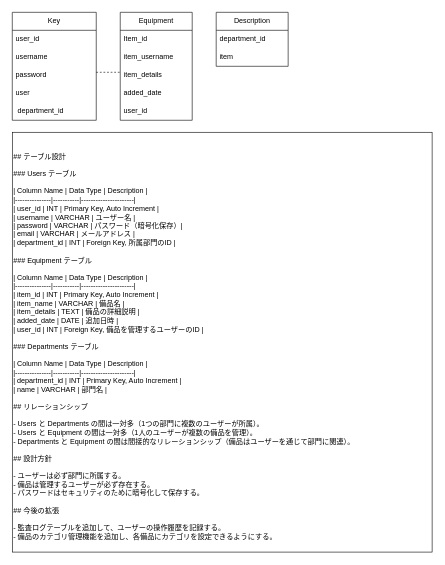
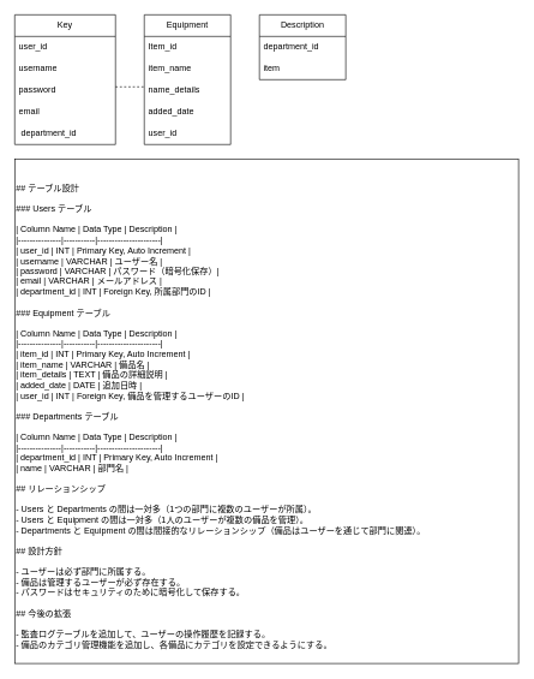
- <mxCell id="10" value="item_username" style="text;strokeColor=none;fillColor=none;align=left;verticalAlign=middle;spacingLeft=4;spacingRight=4;overflow=hidden;points=[[0,0.5],[1,0.5]];portConstraint=eastwest;rotatable=0;whiteSpace=wrap;html=1;" vertex="1" parent="8"><mxGeometry y="60" width="120" height="30" as="geometry" /></mxCell>
+ <mxCell id="10" value="item_name" style="text;strokeColor=none;fillColor=none;align=left;verticalAlign=middle;spacingLeft=4;spacingRight=4;overflow=hidden;points=[[0,0.5],[1,0.5]];portConstraint=eastwest;rotatable=0;whiteSpace=wrap;html=1;" vertex="1" parent="8"><mxGeometry y="60" width="120" height="30" as="geometry" /></mxCell>
- <mxCell id="11" value="item_details   " style="text;strokeColor=none;fillColor=none;align=left;verticalAlign=middle;spacingLeft=4;spacingRight=4;overflow=hidden;points=[[0,0.5],[1,0.5]];portConstraint=eastwest;rotatable=0;whiteSpace=wrap;html=1;" vertex="1" parent="8"><mxGeometry y="90" width="120" height="30" as="geometry" /></mxCell>
+ <mxCell id="11" value="name_details   " style="text;strokeColor=none;fillColor=none;align=left;verticalAlign=middle;spacingLeft=4;spacingRight=4;overflow=hidden;points=[[0,0.5],[1,0.5]];portConstraint=eastwest;rotatable=0;whiteSpace=wrap;html=1;" vertex="1" parent="8"><mxGeometry y="90" width="120" height="30" as="geometry" /></mxCell>
- <mxCell id="6" value="user&amp;nbsp;" style="text;strokeColor=none;fillColor=none;align=left;verticalAlign=middle;spacingLeft=4;spacingRight=4;overflow=hidden;points=[[0,0.5],[1,0.5]];portConstraint=eastwest;rotatable=0;whiteSpace=wrap;html=1;" vertex="1" parent="2"><mxGeometry y="120" width="140" height="30" as="geometry" /></mxCell>
+ <mxCell id="6" value="email&amp;nbsp;" style="text;strokeColor=none;fillColor=none;align=left;verticalAlign=middle;spacingLeft=4;spacingRight=4;overflow=hidden;points=[[0,0.5],[1,0.5]];portConstraint=eastwest;rotatable=0;whiteSpace=wrap;html=1;" vertex="1" parent="2"><mxGeometry y="120" width="140" height="30" as="geometry" /></mxCell>
